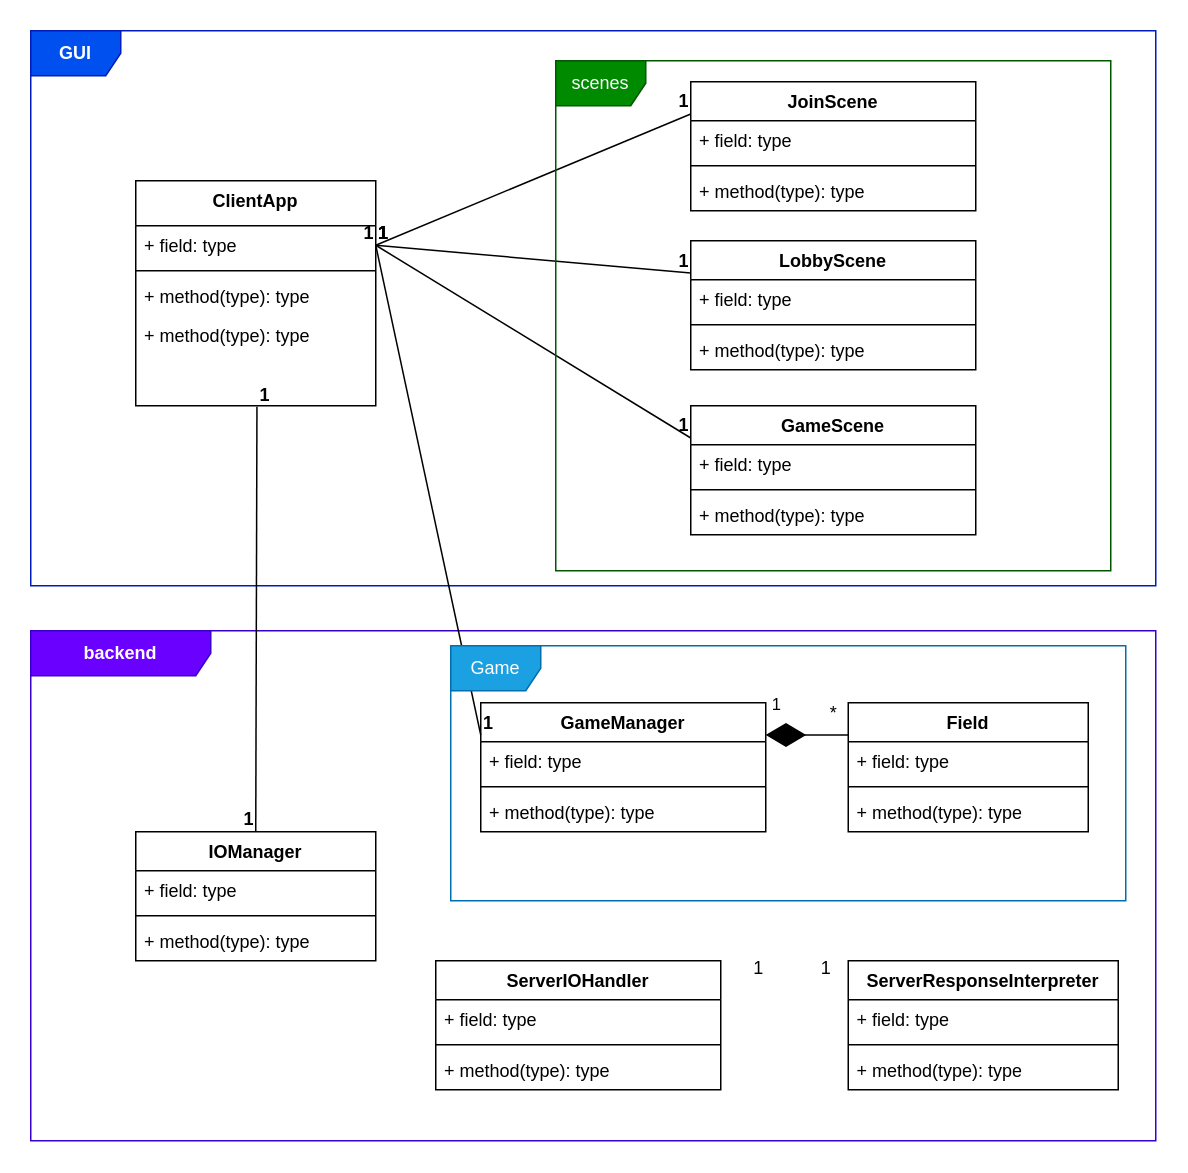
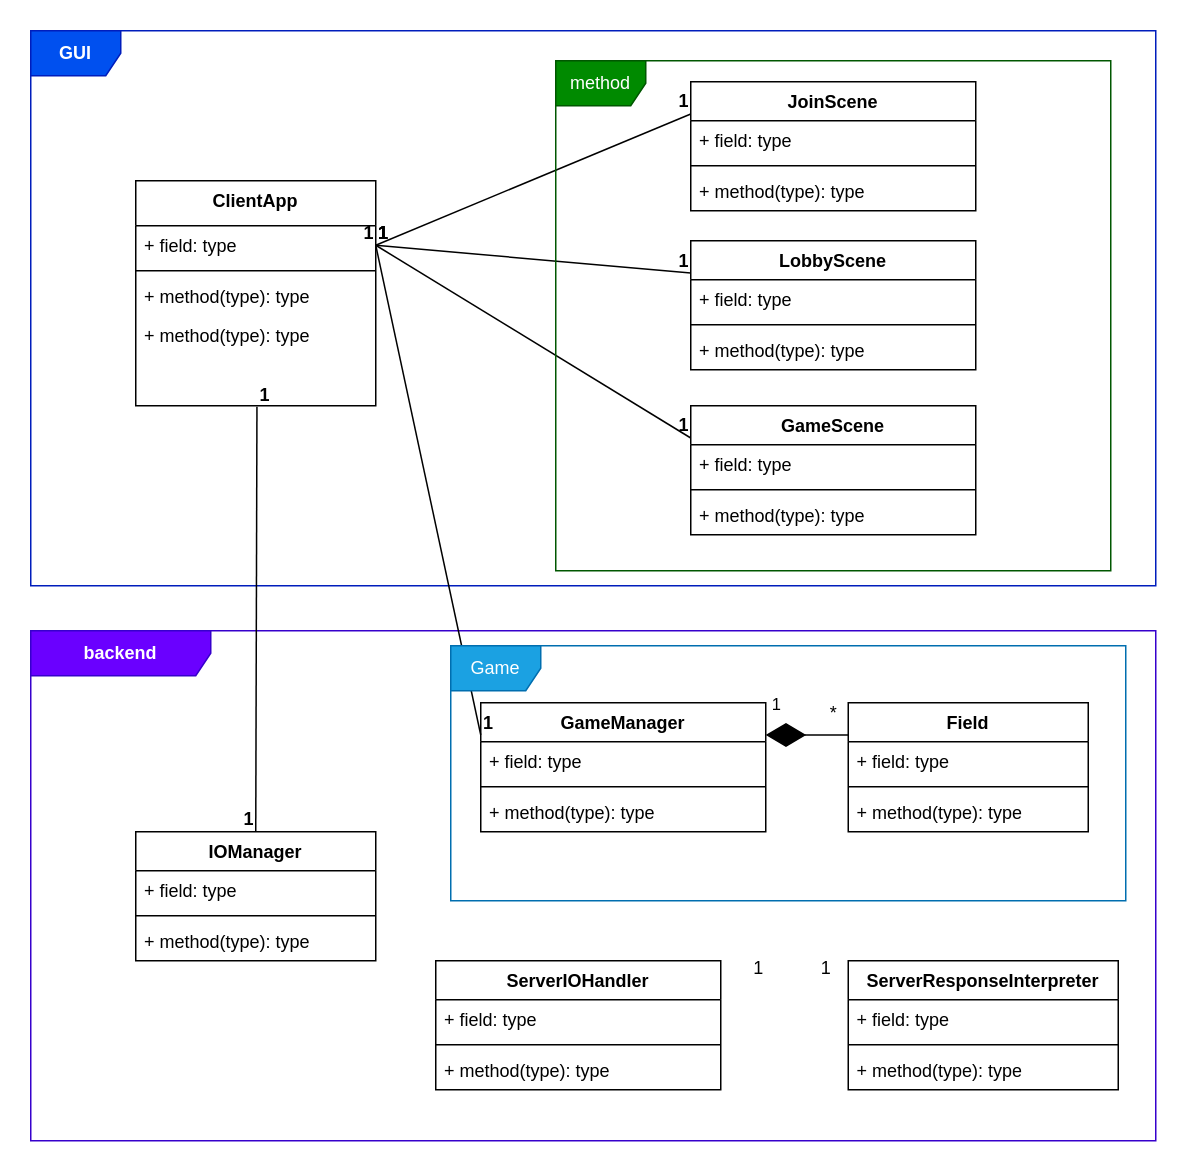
- <mxCell id="48" value="&lt;div&gt;scenes&lt;/div&gt;" style="shape=umlFrame;whiteSpace=wrap;html=1;pointerEvents=0;fillColor=#008a00;fontColor=#ffffff;strokeColor=#005700;" parent="1" vertex="1"><mxGeometry x="370" y="40" width="370" height="340" as="geometry" /></mxCell>
+ <mxCell id="48" value="&lt;div&gt;method&lt;/div&gt;" style="shape=umlFrame;whiteSpace=wrap;html=1;pointerEvents=0;fillColor=#008a00;fontColor=#ffffff;strokeColor=#005700;" parent="1" vertex="1"><mxGeometry x="370" y="40" width="370" height="340" as="geometry" /></mxCell>
